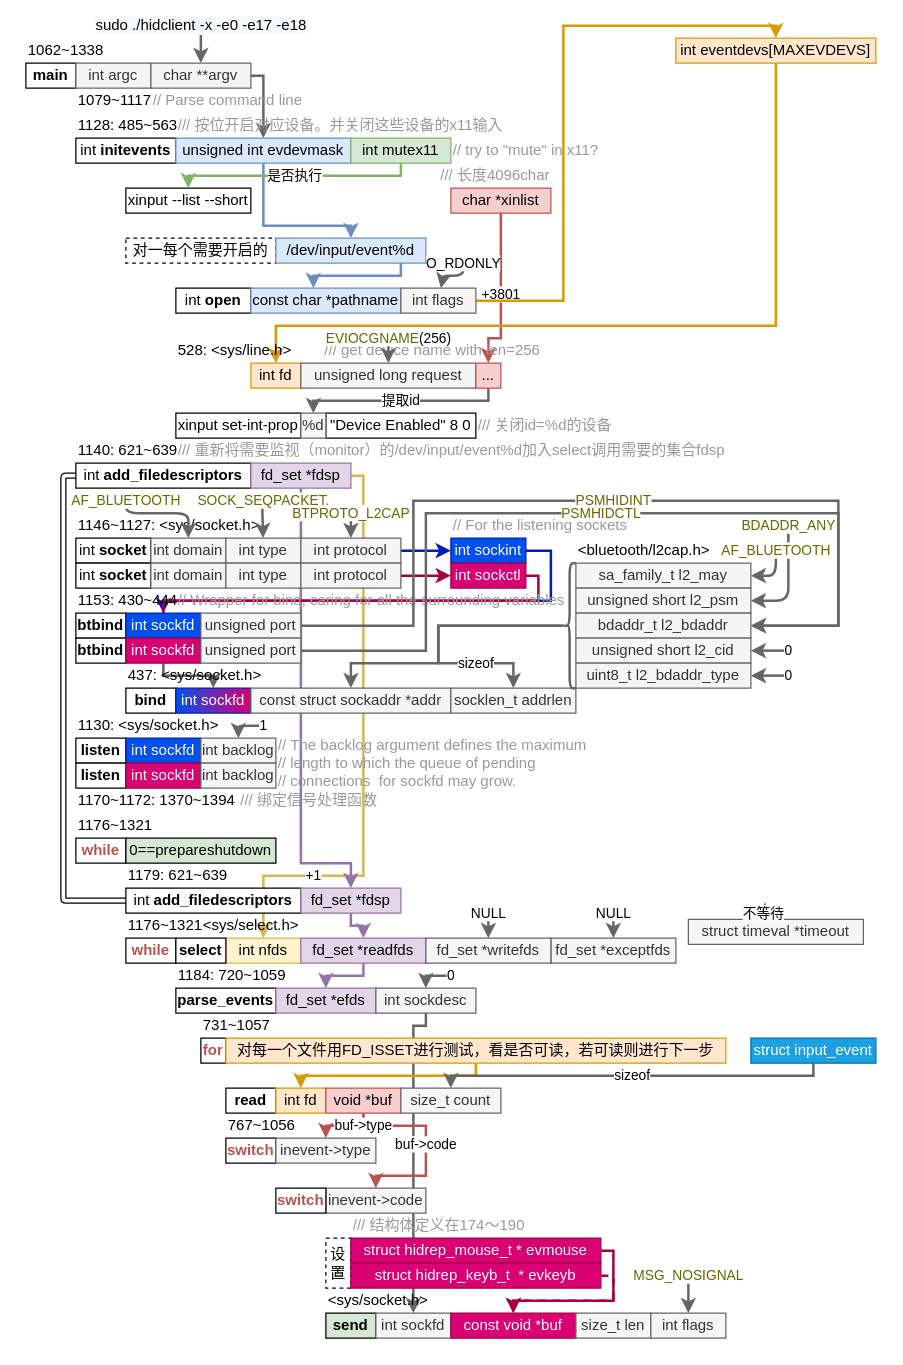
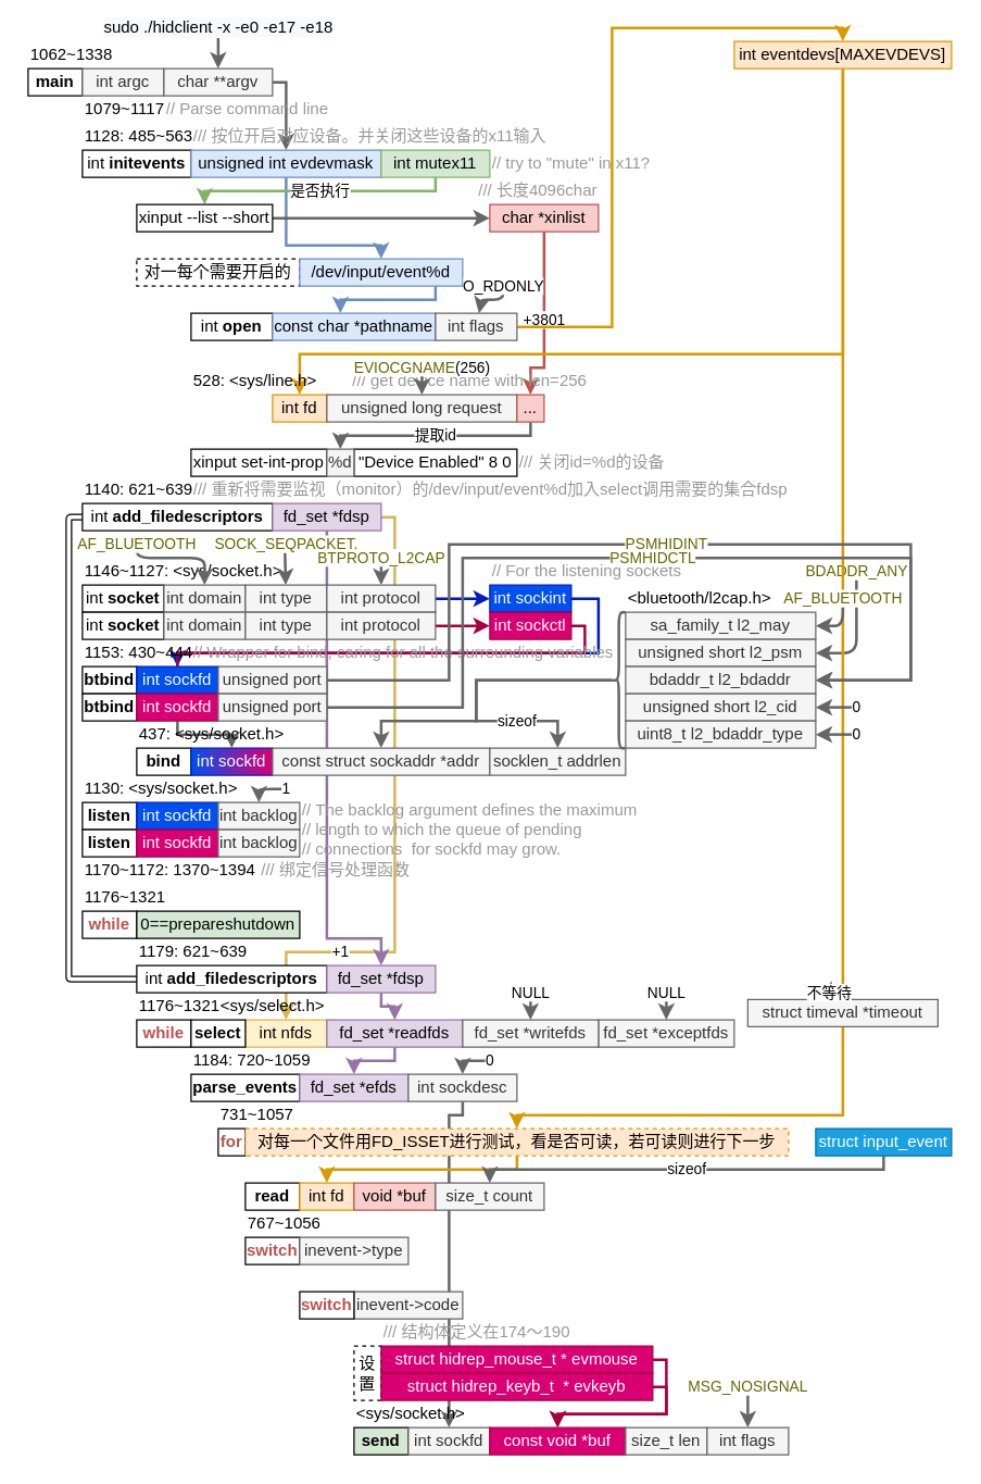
+ <mxCell id="26" style="edgeStyle=orthogonalEdgeStyle;rounded=0;orthogonalLoop=1;jettySize=auto;html=1;strokeWidth=2;fillColor=#f5f5f5;strokeColor=#666666;" parent="1" source="27" target="29" edge="1"><mxGeometry relative="1" as="geometry" /></mxCell>
+ <mxCell id="50" style="edgeStyle=orthogonalEdgeStyle;rounded=0;orthogonalLoop=1;jettySize=auto;html=1;strokeWidth=2;fillColor=#ffe6cc;strokeColor=#d79b00;" parent="1" source="51" target="140" edge="1"><mxGeometry relative="1" as="geometry"><Array as="points"><mxPoint x="620" y="820" /><mxPoint x="380" y="820" /></Array></mxGeometry></mxCell>
- <mxCell id="140" value="对每一个文件用FD_ISSET进行测试，看是否可读，若可读则进行下一步" style="rounded=0;whiteSpace=wrap;html=1;dashed=0;fillColor=#ffe6cc;strokeColor=#d79b00;" parent="1" vertex="1"><mxGeometry x="180" y="830" width="400" height="20" as="geometry" /></mxCell>
+ <mxCell id="140" value="对每一个文件用FD_ISSET进行测试，看是否可读，若可读则进行下一步" style="rounded=0;whiteSpace=wrap;html=1;dashed=1;fillColor=#ffe6cc;strokeColor=#d79b00;" parent="1" vertex="1"><mxGeometry x="180" y="830" width="400" height="20" as="geometry" /></mxCell>
- <mxCell id="144" value="buf-&amp;gt;type" style="edgeStyle=orthogonalEdgeStyle;rounded=0;orthogonalLoop=1;jettySize=auto;html=1;strokeWidth=2;fillColor=#f8cecc;strokeColor=#b85450;" parent="1" source="145" target="150" edge="1"><mxGeometry x="-0.6" relative="1" as="geometry"><Array as="points"><mxPoint x="290" y="900" /><mxPoint x="260" y="900" /></Array><mxPoint as="offset" /></mxGeometry></mxCell>
- <mxCell id="3" value="buf-&amp;gt;code" style="edgeStyle=orthogonalEdgeStyle;rounded=0;orthogonalLoop=1;jettySize=auto;html=1;strokeWidth=2;fillColor=#f8cecc;strokeColor=#b85450;" edge="1" parent="1" source="145" target="152"><mxGeometry relative="1" as="geometry"><Array as="points"><mxPoint x="290" y="900" /><mxPoint x="340" y="900" /><mxPoint x="340" y="940" /><mxPoint x="300" y="940" /></Array></mxGeometry></mxCell>
- <mxCell id="157" style="edgeStyle=orthogonalEdgeStyle;rounded=0;orthogonalLoop=1;jettySize=auto;html=1;strokeWidth=2;fillColor=#d80073;strokeColor=#A50040;dashed=1;" edge="1" parent="1" source="158" target="162"><mxGeometry relative="1" as="geometry"><Array as="points"><mxPoint x="490" y="1020" /><mxPoint x="490" y="1040" /><mxPoint x="410" y="1040" /></Array></mxGeometry></mxCell>
+ <mxCell id="157" style="edgeStyle=orthogonalEdgeStyle;rounded=0;orthogonalLoop=1;jettySize=auto;html=1;strokeWidth=2;fillColor=#d80073;strokeColor=#A50040;" edge="1" parent="1" source="158" target="162"><mxGeometry relative="1" as="geometry"><Array as="points"><mxPoint x="490" y="1020" /><mxPoint x="490" y="1040" /><mxPoint x="410" y="1040" /></Array></mxGeometry></mxCell>
